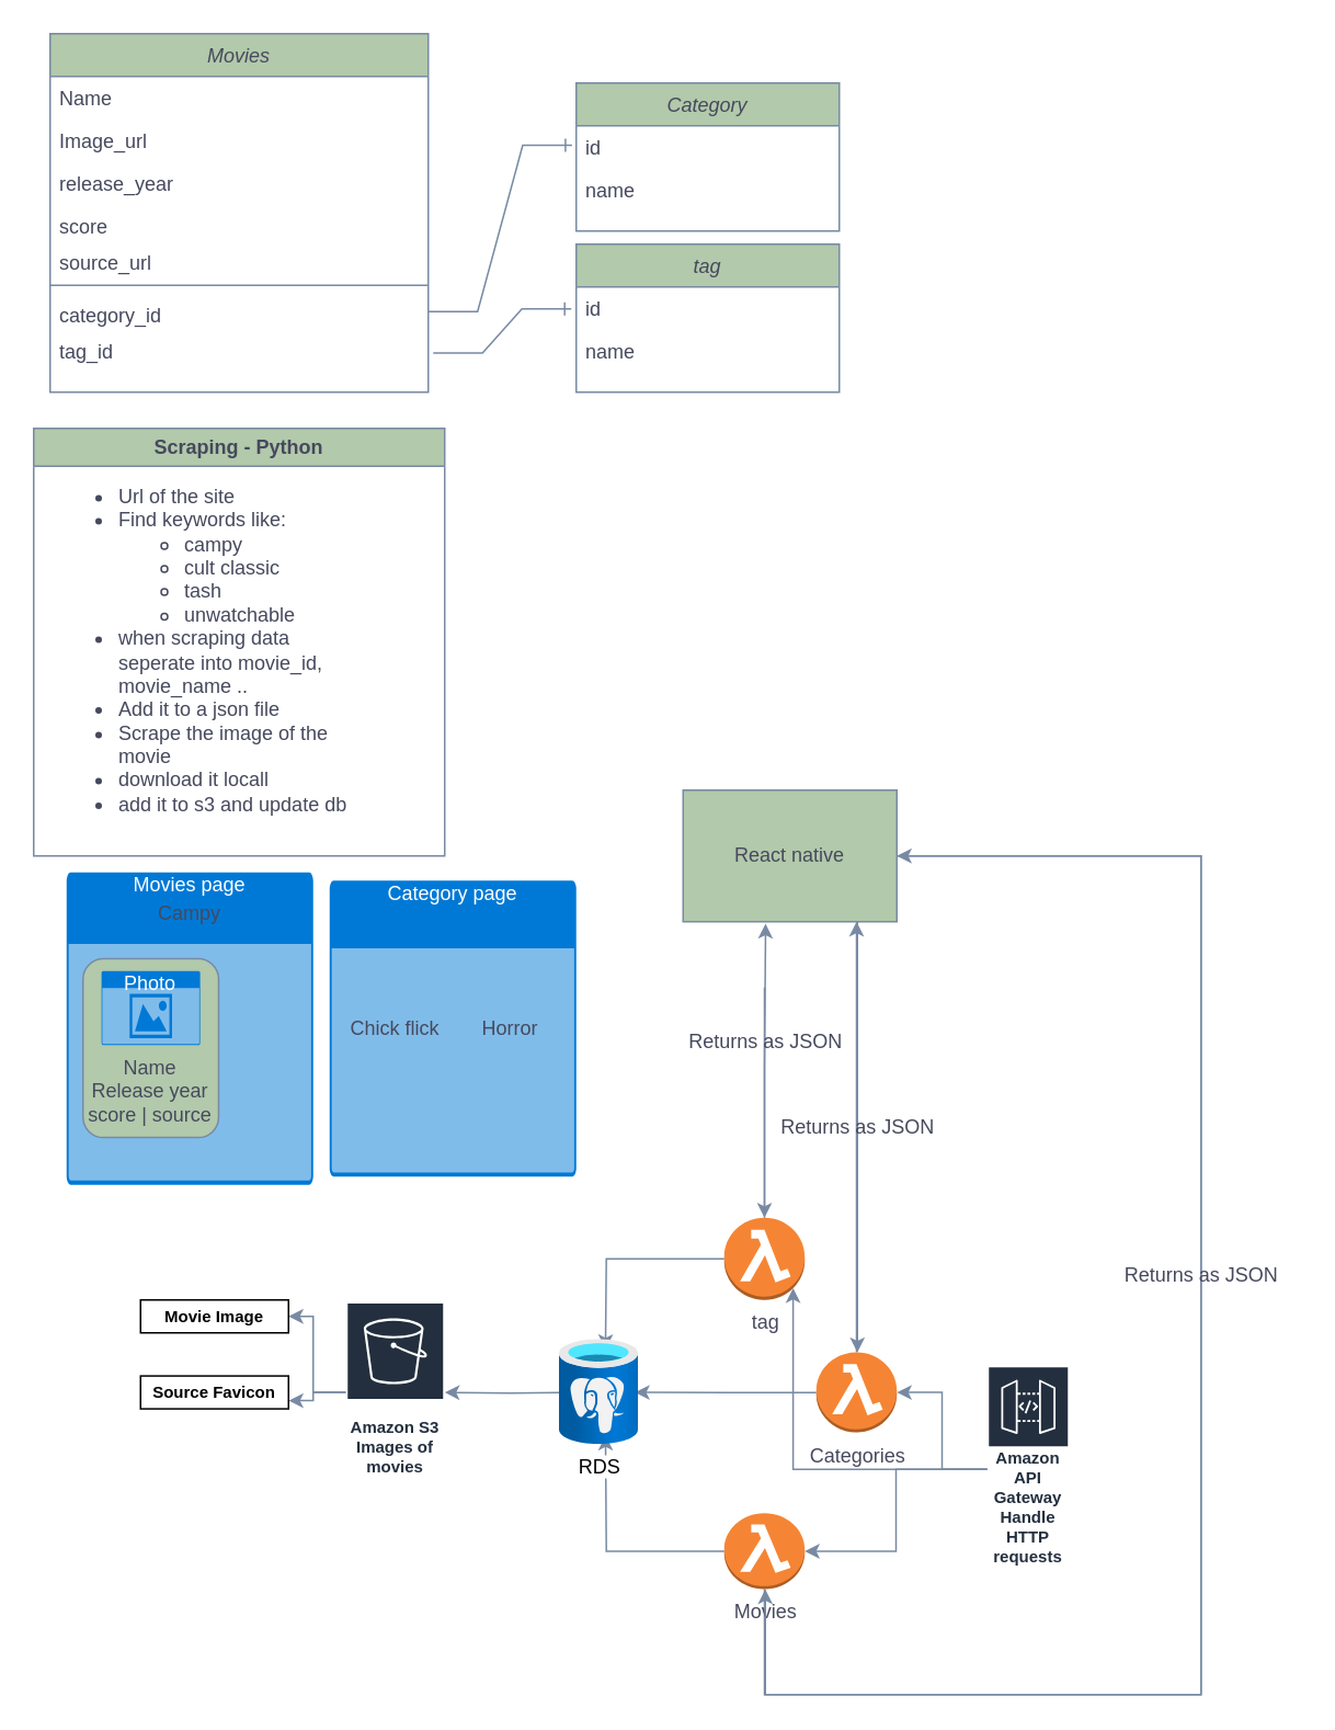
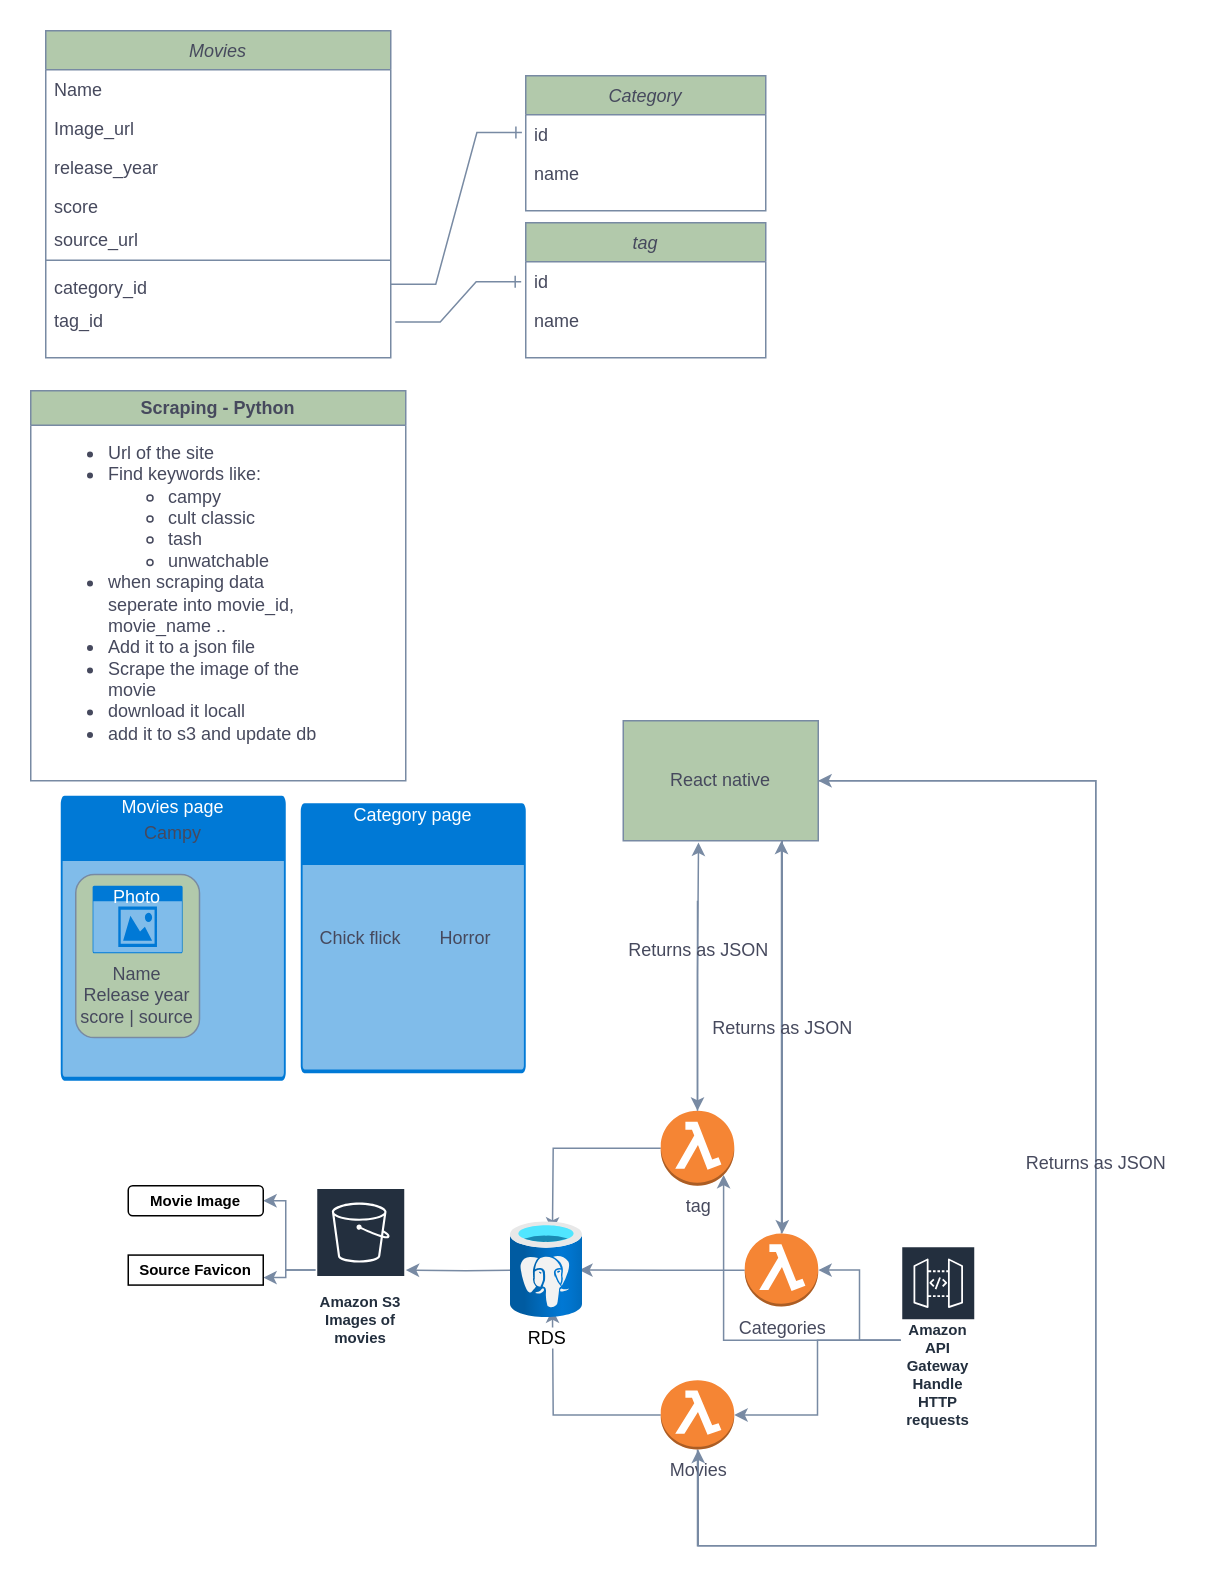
- <mxCell id="53" value="Movie Image" style="whiteSpace=wrap;html=1;fontSize=10;verticalAlign=bottom;sketch=0;dashed=0;fontStyle=1;spacing=3;labelBackgroundColor=none;" parent="1" vertex="1"><mxGeometry x="85" y="790" width="90" height="20" as="geometry" /></mxCell>
+ <mxCell id="53" value="Movie Image" style="whiteSpace=wrap;html=1;fontSize=10;verticalAlign=bottom;sketch=0;dashed=0;fontStyle=1;spacing=3;labelBackgroundColor=none;rounded=1;" parent="1" vertex="1"><mxGeometry x="85" y="790" width="90" height="20" as="geometry" /></mxCell>
